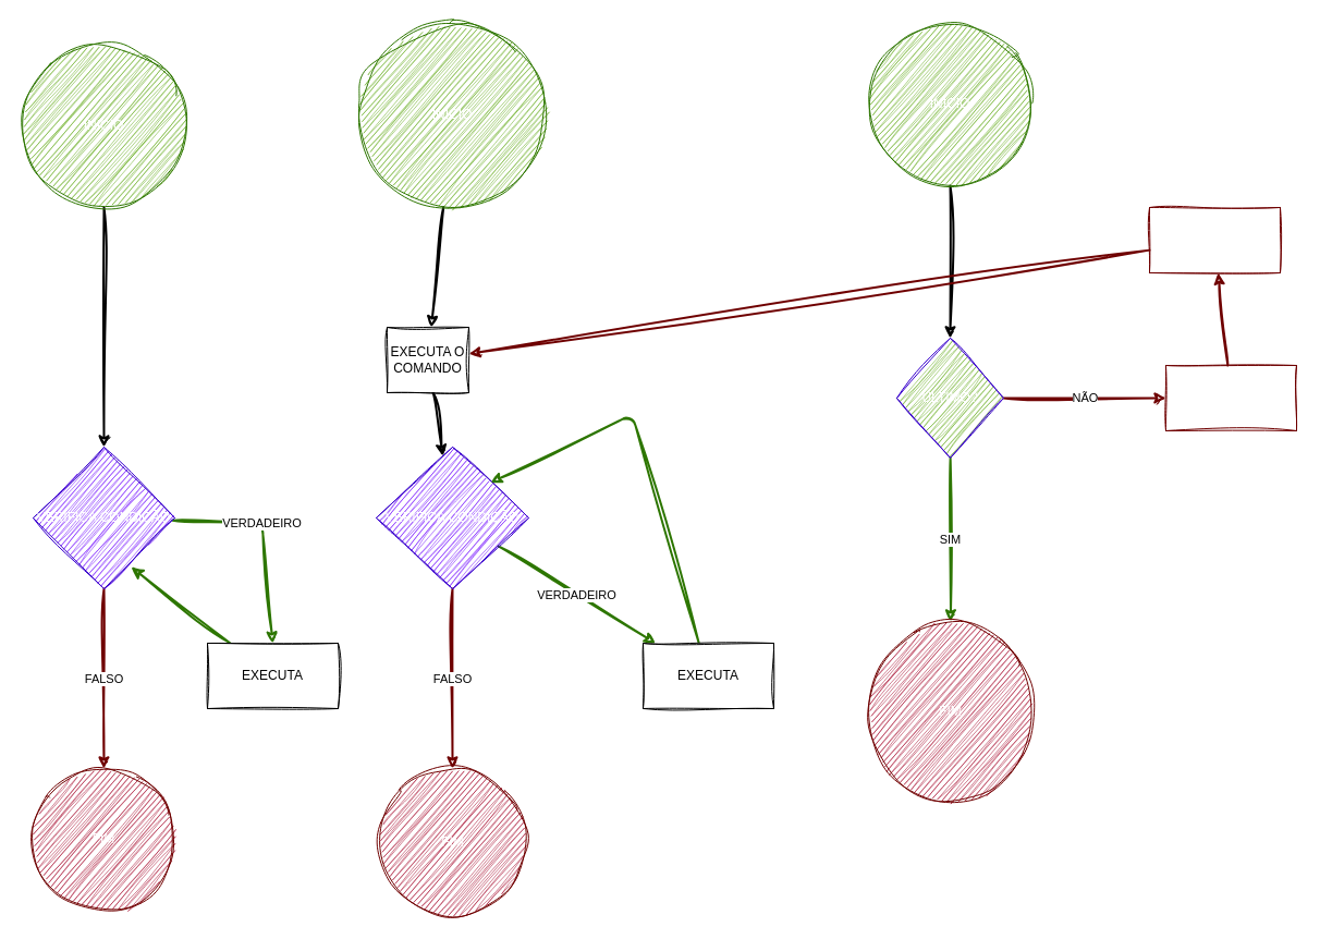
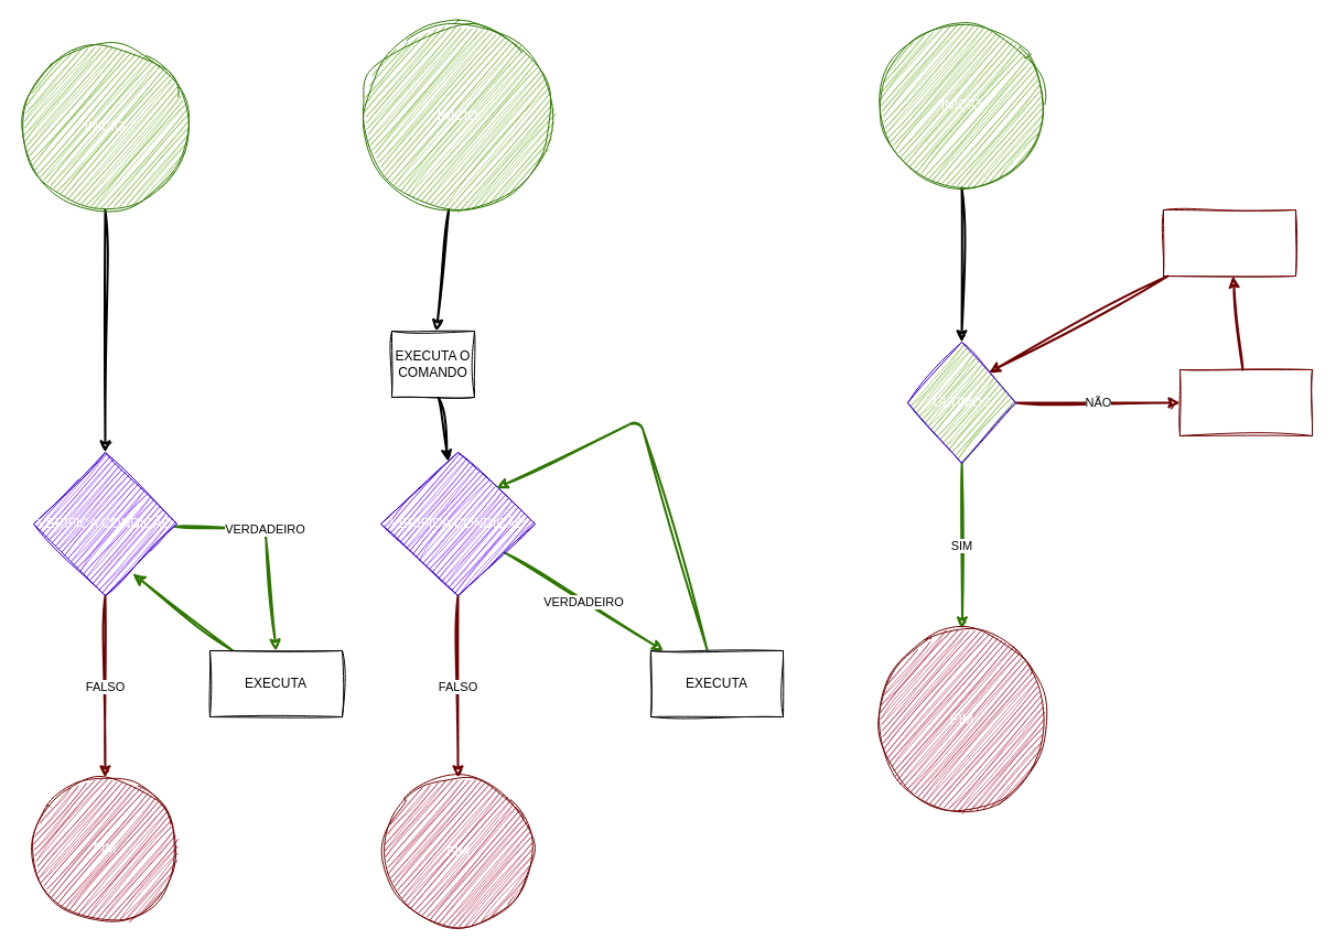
- <mxCell id="27" style="edgeStyle=none;html=1;sketch=1;curveFitting=1;jiggle=2;strokeWidth=2;fillColor=#a20025;strokeColor=#6F0000;" edge="1" parent="1" source="28" target="11"><mxGeometry relative="1" as="geometry" /></mxCell>
+ <mxCell id="27" style="edgeStyle=none;html=1;entryX=1;entryY=0;entryDx=0;entryDy=0;sketch=1;curveFitting=1;jiggle=2;strokeWidth=2;fillColor=#a20025;strokeColor=#6F0000;" edge="1" parent="1" source="28" target="24"><mxGeometry relative="1" as="geometry" /></mxCell>
